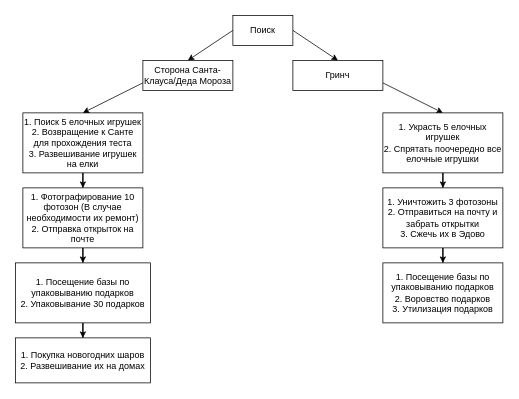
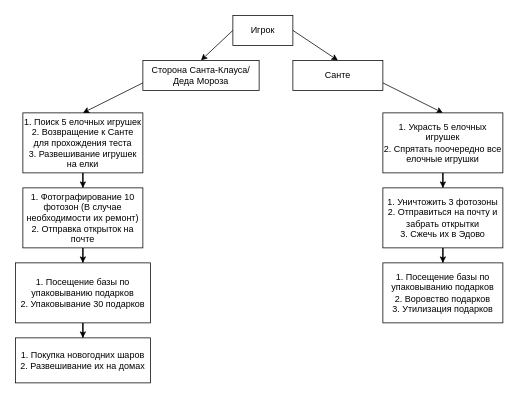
- <mxCell id="5" value="Поиск" style="rounded=0;whiteSpace=wrap;html=1;" vertex="1" parent="1"><mxGeometry x="310" y="20" width="80" height="40" as="geometry" /></mxCell>
+ <mxCell id="5" value="Игрок" style="rounded=0;whiteSpace=wrap;html=1;" vertex="1" parent="1"><mxGeometry x="310" y="20" width="80" height="40" as="geometry" /></mxCell>
- <mxCell id="4" value="Сторона Санта-Клауса/Деда Мороза" style="rounded=0;whiteSpace=wrap;html=1;" vertex="1" parent="1"><mxGeometry x="190" y="80" width="120" height="40" as="geometry" /></mxCell>
+ <mxCell id="4" value="Сторона Санта-Клауса/Деда Мороза" style="rounded=0;whiteSpace=wrap;html=1;" vertex="1" parent="1"><mxGeometry x="190" y="80" width="155" height="40" as="geometry" /></mxCell>
- <mxCell id="3" value="Гринч" style="rounded=0;whiteSpace=wrap;html=1;" vertex="1" parent="1"><mxGeometry x="390" y="80" width="120" height="40" as="geometry" /></mxCell>
+ <mxCell id="3" value="Санте" style="rounded=0;whiteSpace=wrap;html=1;" vertex="1" parent="1"><mxGeometry x="390" y="80" width="120" height="40" as="geometry" /></mxCell>
